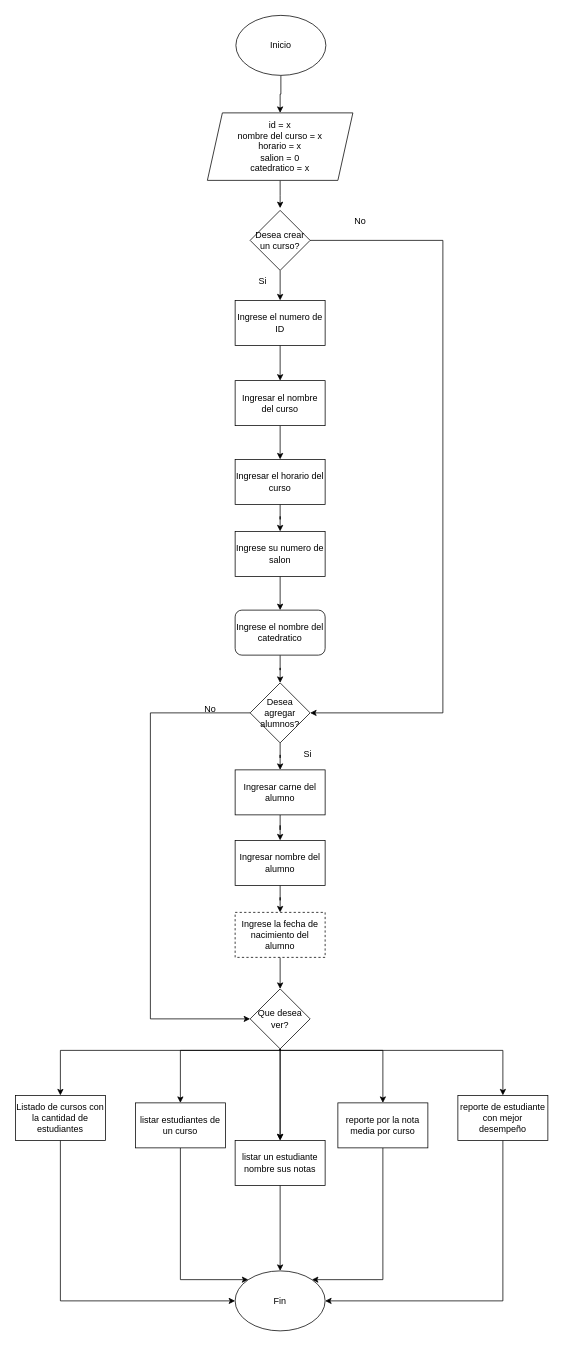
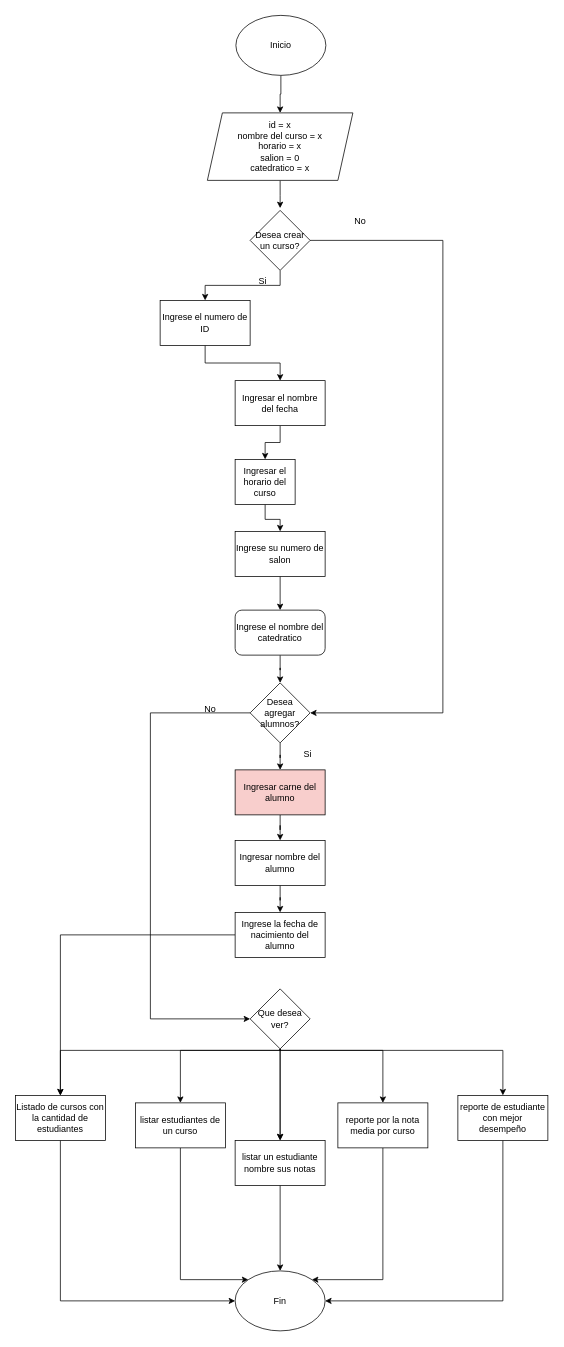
- <mxCell id="7" value="Ingrese el numero de ID" style="whiteSpace=wrap;html=1;" vertex="1" parent="1"><mxGeometry x="313" y="400" width="120" height="60" as="geometry" /></mxCell>
+ <mxCell id="7" value="Ingrese el numero de ID" style="whiteSpace=wrap;html=1;" vertex="1" parent="1"><mxGeometry x="213" y="400" width="120" height="60" as="geometry" /></mxCell>
- <mxCell id="9" value="Ingresar el nombre del curso" style="whiteSpace=wrap;html=1;" vertex="1" parent="1"><mxGeometry x="313" y="507" width="120" height="60" as="geometry" /></mxCell>
+ <mxCell id="9" value="Ingresar el nombre del fecha" style="whiteSpace=wrap;html=1;" vertex="1" parent="1"><mxGeometry x="313" y="507" width="120" height="60" as="geometry" /></mxCell>
- <mxCell id="11" value="Ingresar el horario del curso" style="whiteSpace=wrap;html=1;" vertex="1" parent="1"><mxGeometry x="313" y="612" width="120" height="60" as="geometry" /></mxCell>
+ <mxCell id="11" value="Ingresar el horario del curso" style="whiteSpace=wrap;html=1;" vertex="1" parent="1"><mxGeometry x="313" y="612" width="80" height="60" as="geometry" /></mxCell>
- <mxCell id="25" value="Ingresar carne del alumno" style="whiteSpace=wrap;html=1;" vertex="1" parent="1"><mxGeometry x="313" y="1026" width="120" height="60" as="geometry" /></mxCell>
+ <mxCell id="25" value="Ingresar carne del alumno" style="whiteSpace=wrap;html=1;fillColor=#f8cecc;" vertex="1" parent="1"><mxGeometry x="313" y="1026" width="120" height="60" as="geometry" /></mxCell>
- <mxCell id="29" value="Ingrese la fecha de nacimiento del alumno" style="whiteSpace=wrap;html=1;dashed=1;" vertex="1" parent="1"><mxGeometry x="313" y="1216" width="120" height="60" as="geometry" /></mxCell>
+ <mxCell id="29" value="Ingrese la fecha de nacimiento del alumno" style="whiteSpace=wrap;html=1;" vertex="1" parent="1"><mxGeometry x="313" y="1216" width="120" height="60" as="geometry" /></mxCell>
- <mxCell id="28" value="" style="edgeStyle=orthogonalEdgeStyle;rounded=0;orthogonalLoop=1;jettySize=auto;html=1;" edge="1" parent="1" source="29" target="36"><mxGeometry relative="1" as="geometry" /></mxCell>
+ <mxCell id="28" value="" style="edgeStyle=orthogonalEdgeStyle;rounded=0;orthogonalLoop=1;jettySize=auto;html=1;" edge="1" parent="1" source="29" target="40"><mxGeometry relative="1" as="geometry" /></mxCell>
